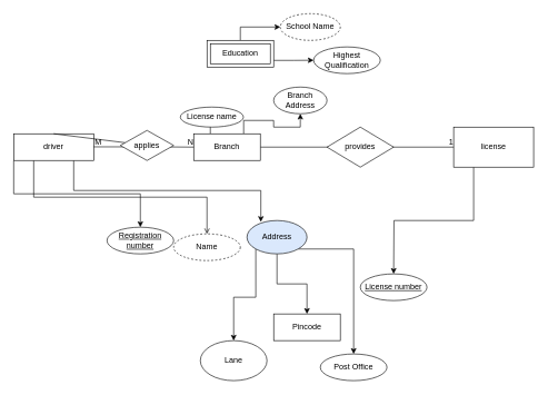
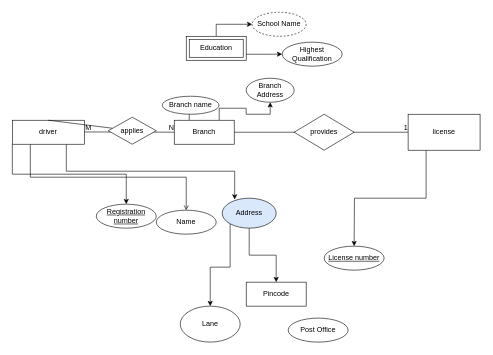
- <mxCell id="34" value="License name" style="ellipse;whiteSpace=wrap;html=1;align=center;sketch=0;" vertex="1" parent="1"><mxGeometry x="270" y="160" width="94.67" height="30" as="geometry" /></mxCell>
+ <mxCell id="34" value="Branch name" style="ellipse;whiteSpace=wrap;html=1;align=center;sketch=0;" vertex="1" parent="1"><mxGeometry x="270" y="160" width="94.67" height="30" as="geometry" /></mxCell>
- <mxCell id="12" value="Name" style="ellipse;whiteSpace=wrap;html=1;align=center;sketch=0;dashed=1;" vertex="1" parent="1"><mxGeometry x="260" y="350" width="100" height="40" as="geometry" /></mxCell>
+ <mxCell id="12" value="Name" style="ellipse;whiteSpace=wrap;html=1;align=center;sketch=0;" vertex="1" parent="1"><mxGeometry x="260" y="350" width="100" height="40" as="geometry" /></mxCell>
- <mxCell id="15" style="edgeStyle=orthogonalEdgeStyle;rounded=0;orthogonalLoop=1;jettySize=auto;html=1;exitX=1;exitY=1;exitDx=0;exitDy=0;" edge="1" parent="1" source="16" target="19"><mxGeometry relative="1" as="geometry"><mxPoint x="530" y="550" as="targetPoint" /></mxGeometry></mxCell>
